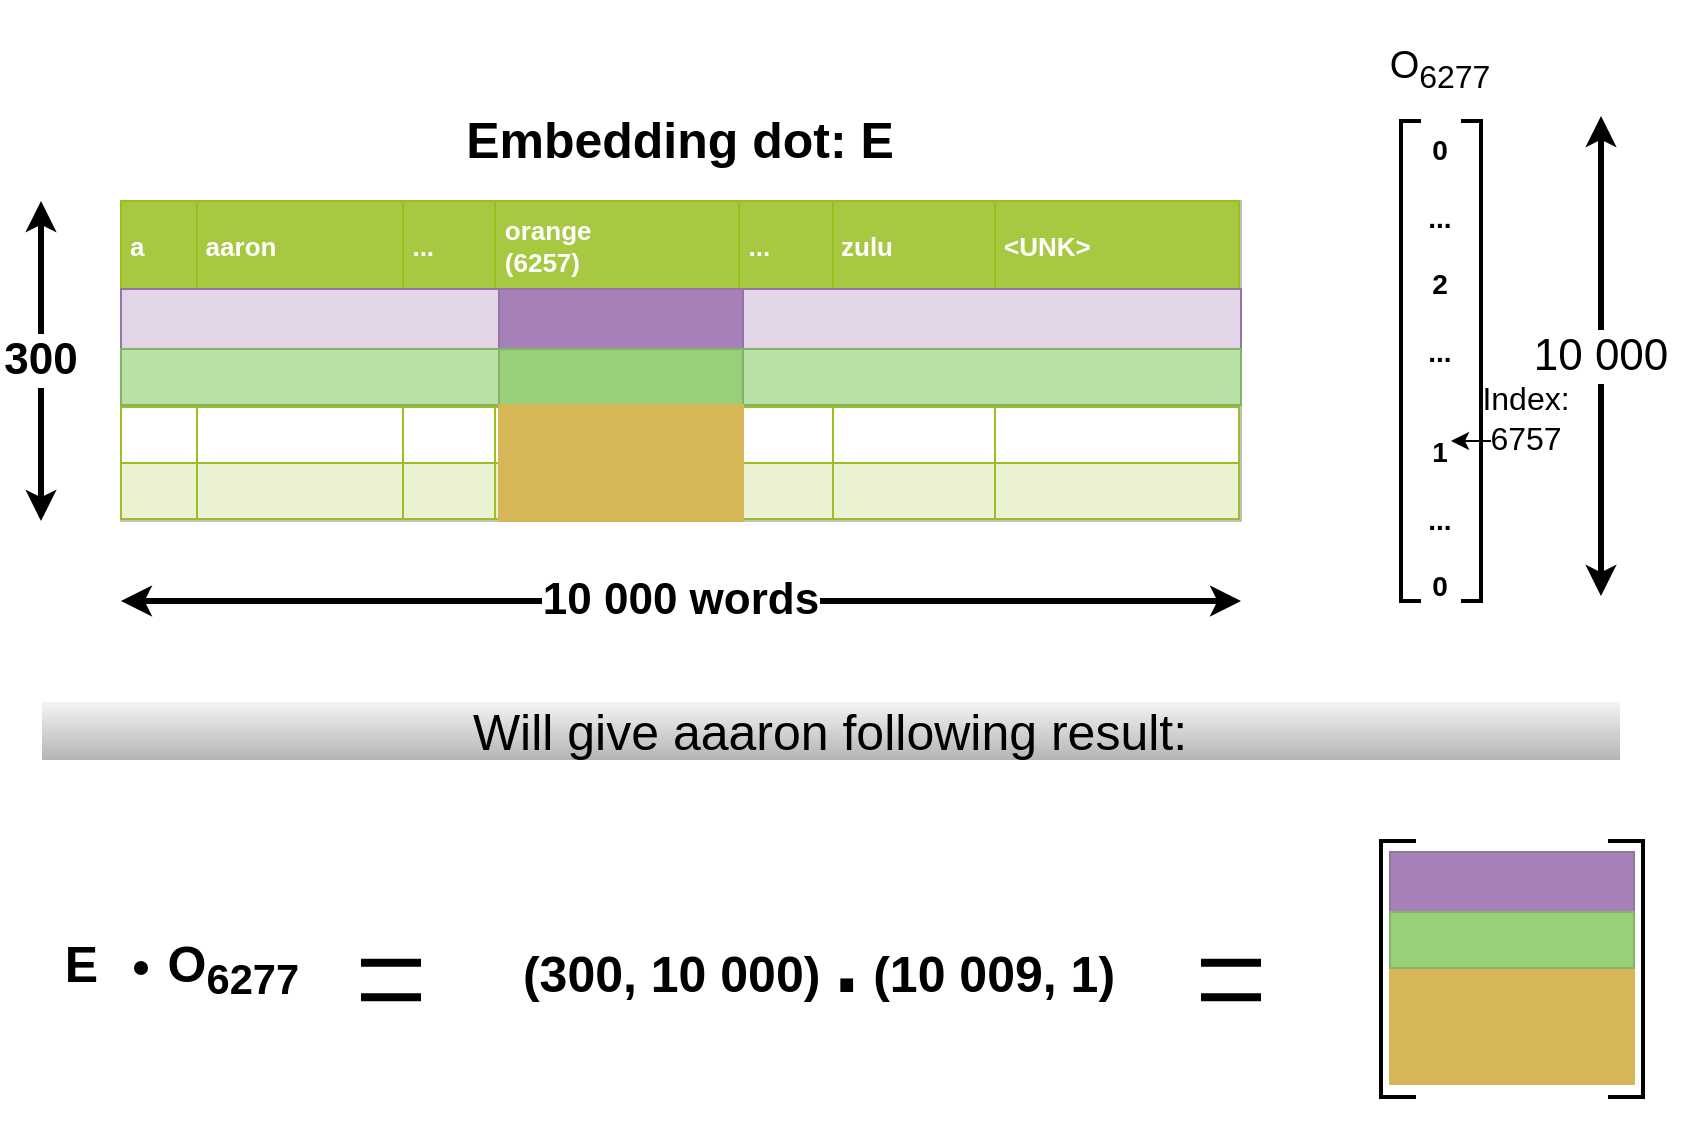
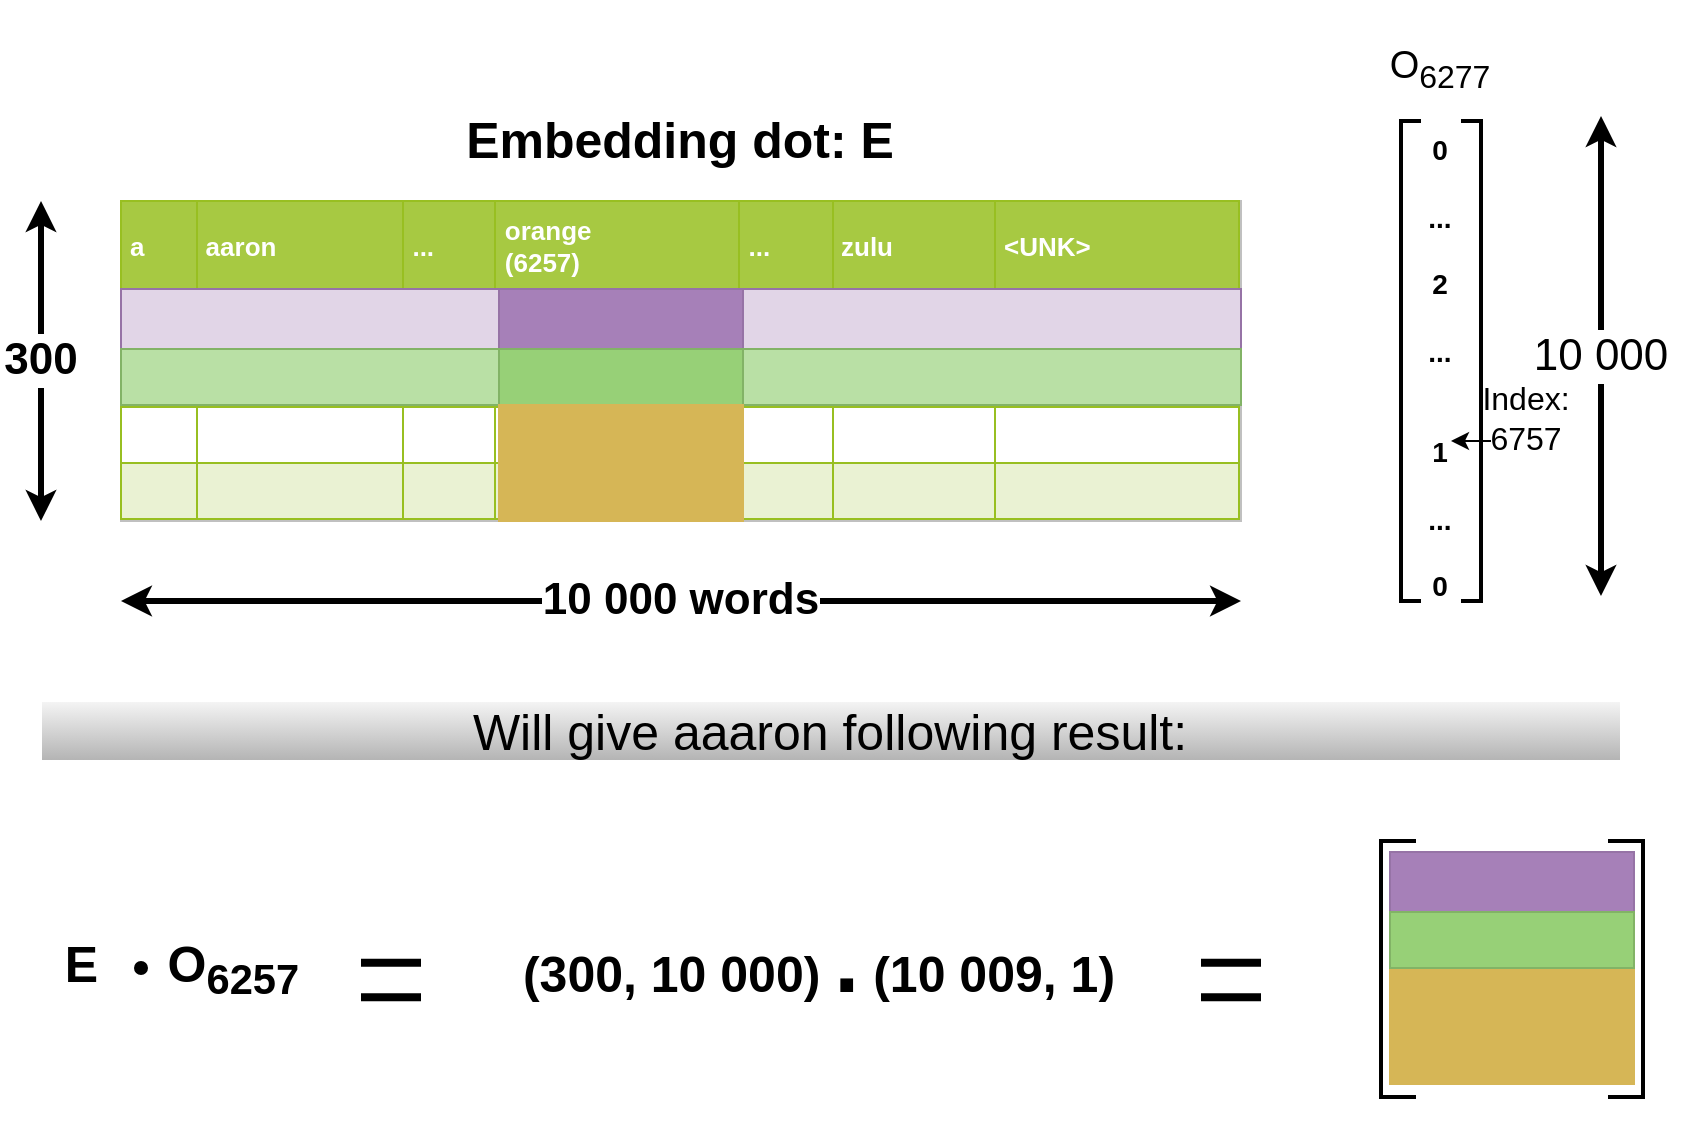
- <mxCell id="27" value="E&amp;nbsp; &amp;nbsp; &amp;nbsp;&lt;span&gt;O&lt;/span&gt;&lt;sub&gt;&lt;font&gt;6277&lt;/font&gt;&lt;/sub&gt;" style="text;html=1;strokeColor=none;fillColor=none;align=center;verticalAlign=middle;whiteSpace=wrap;rounded=0;fontSize=25;fontStyle=1" vertex="1" parent="1"><mxGeometry x="21" y="464" width="140" height="40" as="geometry" /></mxCell>
+ <mxCell id="27" value="E&amp;nbsp; &amp;nbsp; &amp;nbsp;&lt;span&gt;O&lt;/span&gt;&lt;sub&gt;&lt;font&gt;6257&lt;/font&gt;&lt;/sub&gt;" style="text;html=1;strokeColor=none;fillColor=none;align=center;verticalAlign=middle;whiteSpace=wrap;rounded=0;fontSize=25;fontStyle=1" vertex="1" parent="1"><mxGeometry x="21" y="464" width="140" height="40" as="geometry" /></mxCell>
